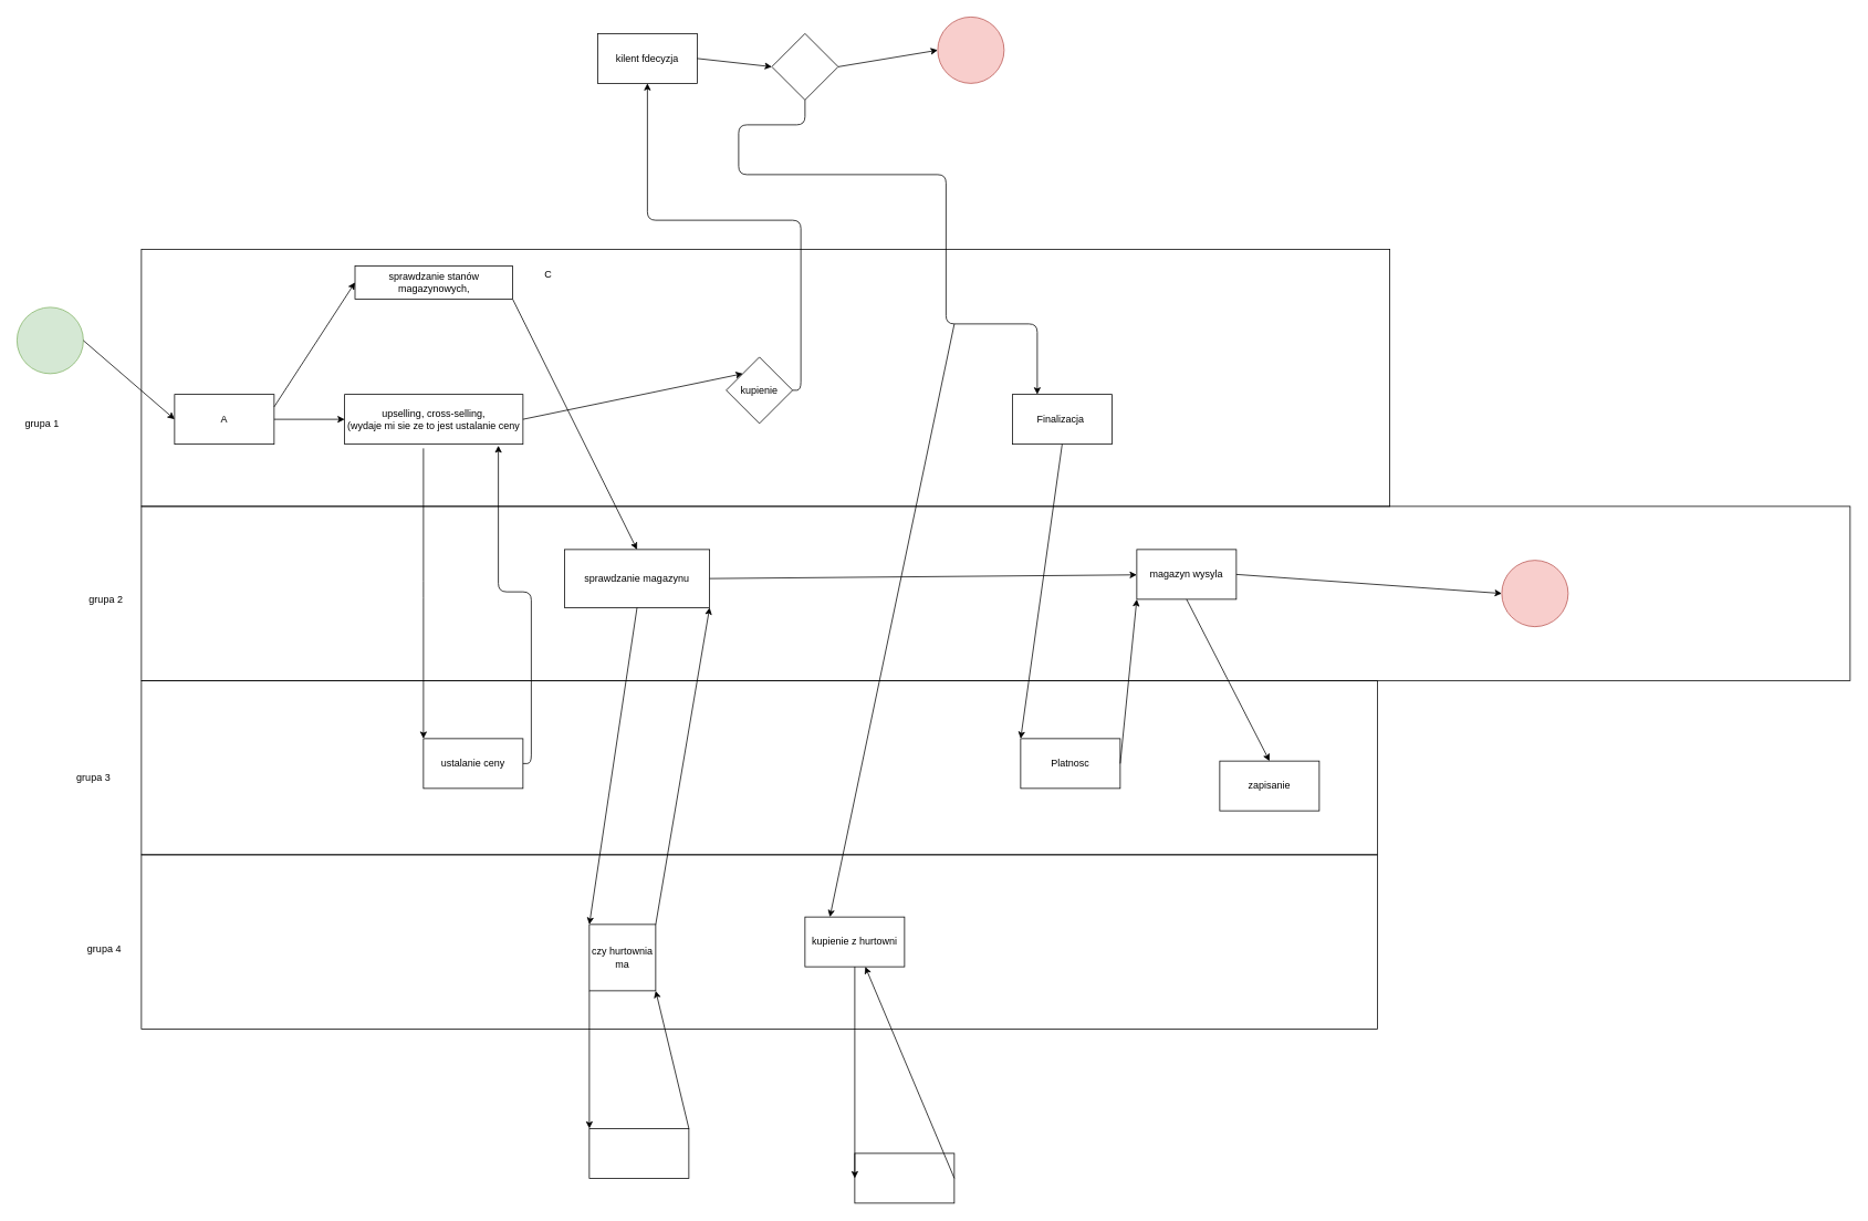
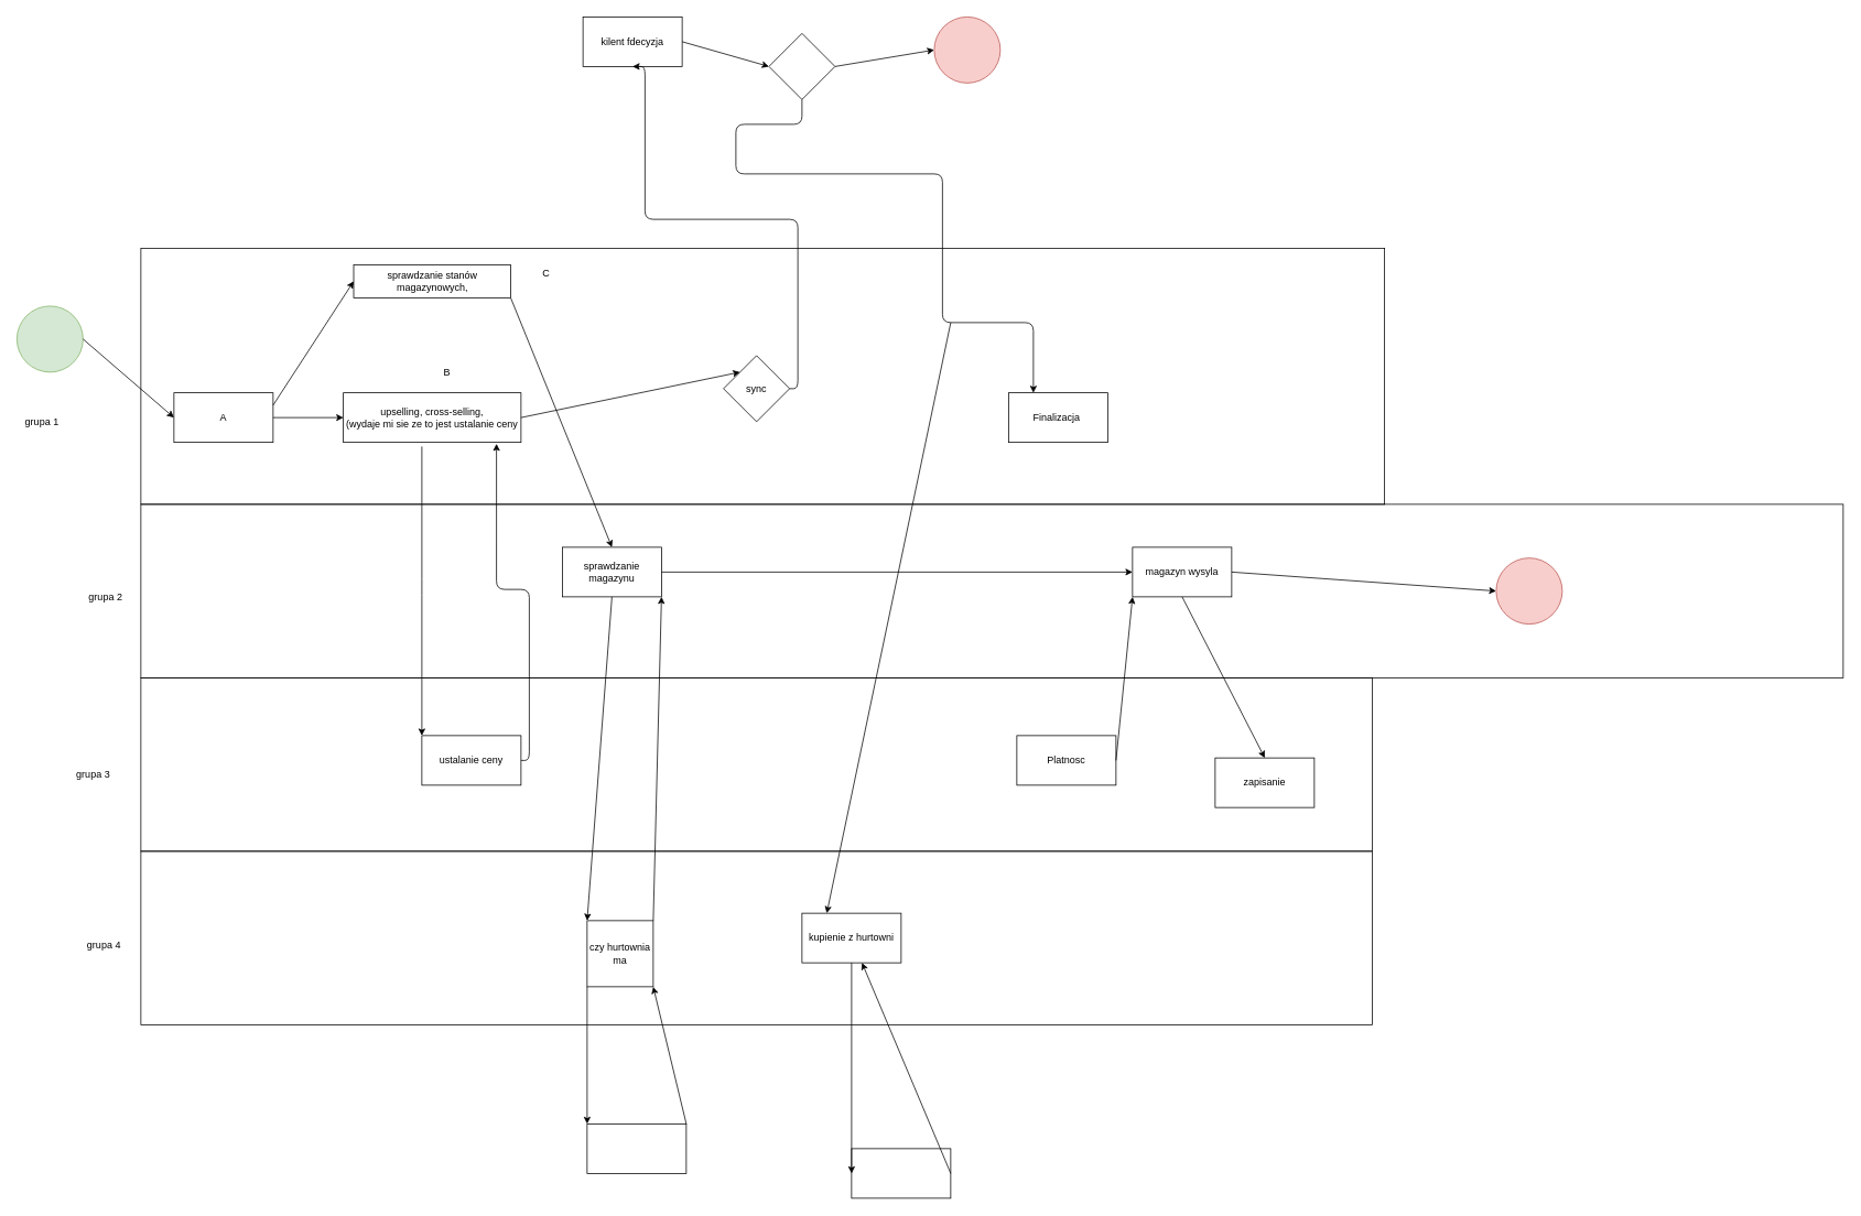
- <mxCell id="38" value="kilent fdecyzja" style="rounded=0;whiteSpace=wrap;html=1;fillColor=none;" vertex="1" parent="1"><mxGeometry x="720" y="40" width="120" height="60" as="geometry" /></mxCell>
+ <mxCell id="38" value="kilent fdecyzja" style="rounded=0;whiteSpace=wrap;html=1;fillColor=none;" vertex="1" parent="1"><mxGeometry x="705" y="20" width="120" height="60" as="geometry" /></mxCell>
+ <mxCell id="31" value="B" style="text;html=1;align=center;verticalAlign=middle;resizable=0;points=[];autosize=1;" vertex="1" parent="1"><mxGeometry x="530" y="440" width="20" height="20" as="geometry" /></mxCell>
- <mxCell id="36" value="kupienie" style="rhombus;whiteSpace=wrap;html=1;fillColor=none;" vertex="1" parent="1"><mxGeometry x="875" y="430" width="80" height="80" as="geometry" /></mxCell>
+ <mxCell id="36" value="sync" style="rhombus;whiteSpace=wrap;html=1;fillColor=none;" vertex="1" parent="1"><mxGeometry x="875" y="430" width="80" height="80" as="geometry" /></mxCell>
- <mxCell id="17" value="sprawdzanie magazynu" style="rounded=0;whiteSpace=wrap;html=1;fillColor=none;" vertex="1" parent="1"><mxGeometry x="680" y="662" width="175" height="70" as="geometry" /></mxCell>
+ <mxCell id="17" value="sprawdzanie magazynu" style="rounded=0;whiteSpace=wrap;html=1;fillColor=none;" vertex="1" parent="1"><mxGeometry x="680" y="662" width="120" height="60" as="geometry" /></mxCell>
- <mxCell id="22" value="" style="endArrow=classic;html=1;exitX=0.5;exitY=1;exitDx=0;exitDy=0;entryX=0;entryY=0;entryDx=0;entryDy=0;" edge="1" parent="1" source="20" target="21"><mxGeometry width="50" height="50" relative="1" as="geometry"><mxPoint x="1150" y="770" as="sourcePoint" /><mxPoint x="1200" y="720" as="targetPoint" /></mxGeometry></mxCell>
